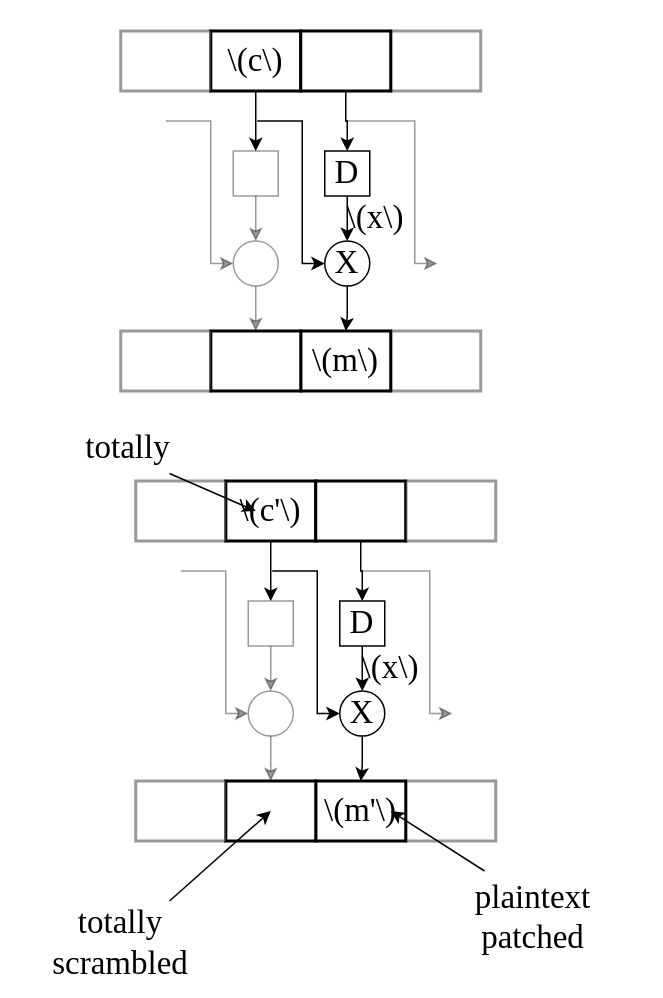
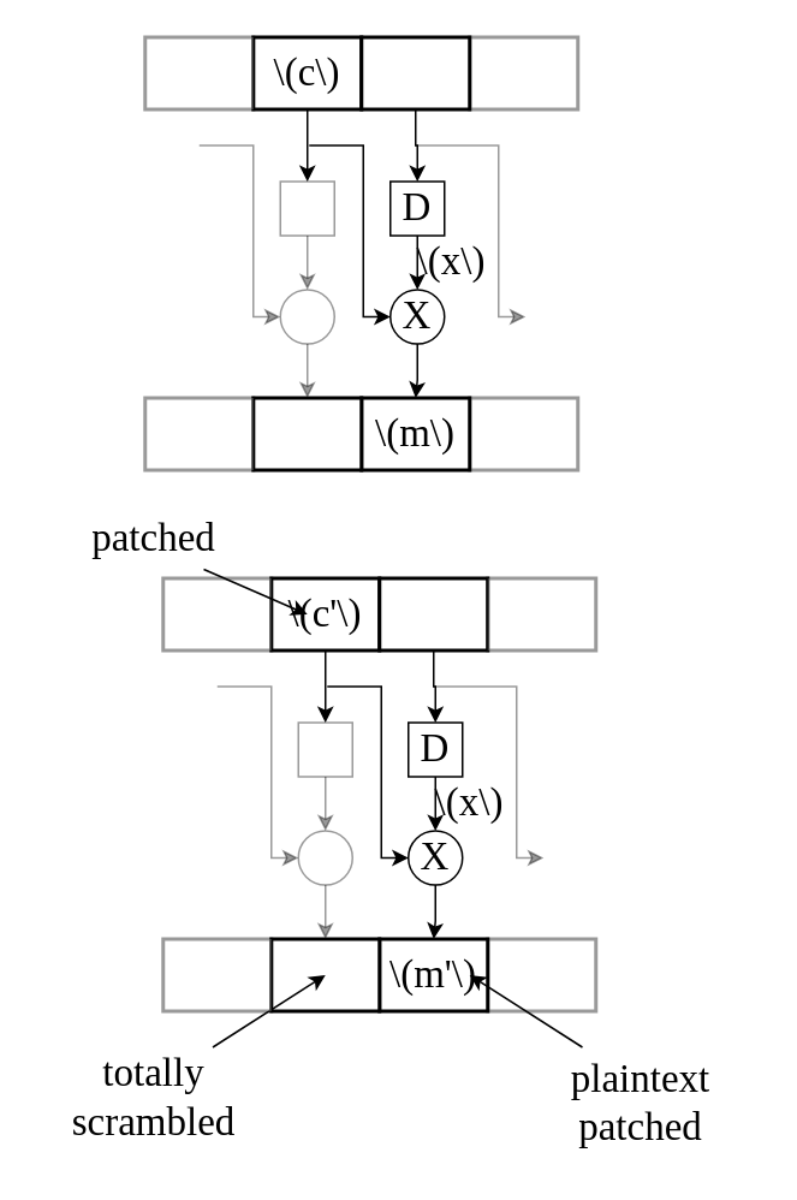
- <mxCell id="43" value="totally" style="text;html=1;strokeColor=none;fillColor=none;align=center;verticalAlign=middle;whiteSpace=wrap;rounded=0;strokeWidth=2;fontFamily=Source Code Pro;fontSource=https%3A%2F%2Ffonts.googleapis.com%2Fcss%3Ffamily%3DSource%2BCode%2BPro;fontSize=22;" vertex="1" parent="1"><mxGeometry x="30" y="280" width="110" height="35" as="geometry" /></mxCell>
+ <mxCell id="43" value="patched" style="text;html=1;strokeColor=none;fillColor=none;align=center;verticalAlign=middle;whiteSpace=wrap;rounded=0;strokeWidth=2;fontFamily=Source Code Pro;fontSource=https%3A%2F%2Ffonts.googleapis.com%2Fcss%3Ffamily%3DSource%2BCode%2BPro;fontSize=22;" vertex="1" parent="1"><mxGeometry x="30" y="280" width="110" height="35" as="geometry" /></mxCell>
- <mxCell id="45" value="totally&lt;br&gt;scrambled" style="text;html=1;strokeColor=none;fillColor=none;align=center;verticalAlign=middle;whiteSpace=wrap;rounded=0;strokeWidth=2;fontFamily=Source Code Pro;fontSource=https%3A%2F%2Ffonts.googleapis.com%2Fcss%3Ffamily%3DSource%2BCode%2BPro;fontSize=22;" vertex="1" parent="1"><mxGeometry x="15" y="600" width="130" height="55" as="geometry" /></mxCell>
+ <mxCell id="45" value="totally&lt;br&gt;scrambled" style="text;html=1;strokeColor=none;fillColor=none;align=center;verticalAlign=middle;whiteSpace=wrap;rounded=0;strokeWidth=2;fontFamily=Source Code Pro;fontSource=https%3A%2F%2Ffonts.googleapis.com%2Fcss%3Ffamily%3DSource%2BCode%2BPro;fontSize=22;" vertex="1" parent="1"><mxGeometry x="20" y="580" width="130" height="55" as="geometry" /></mxCell>
